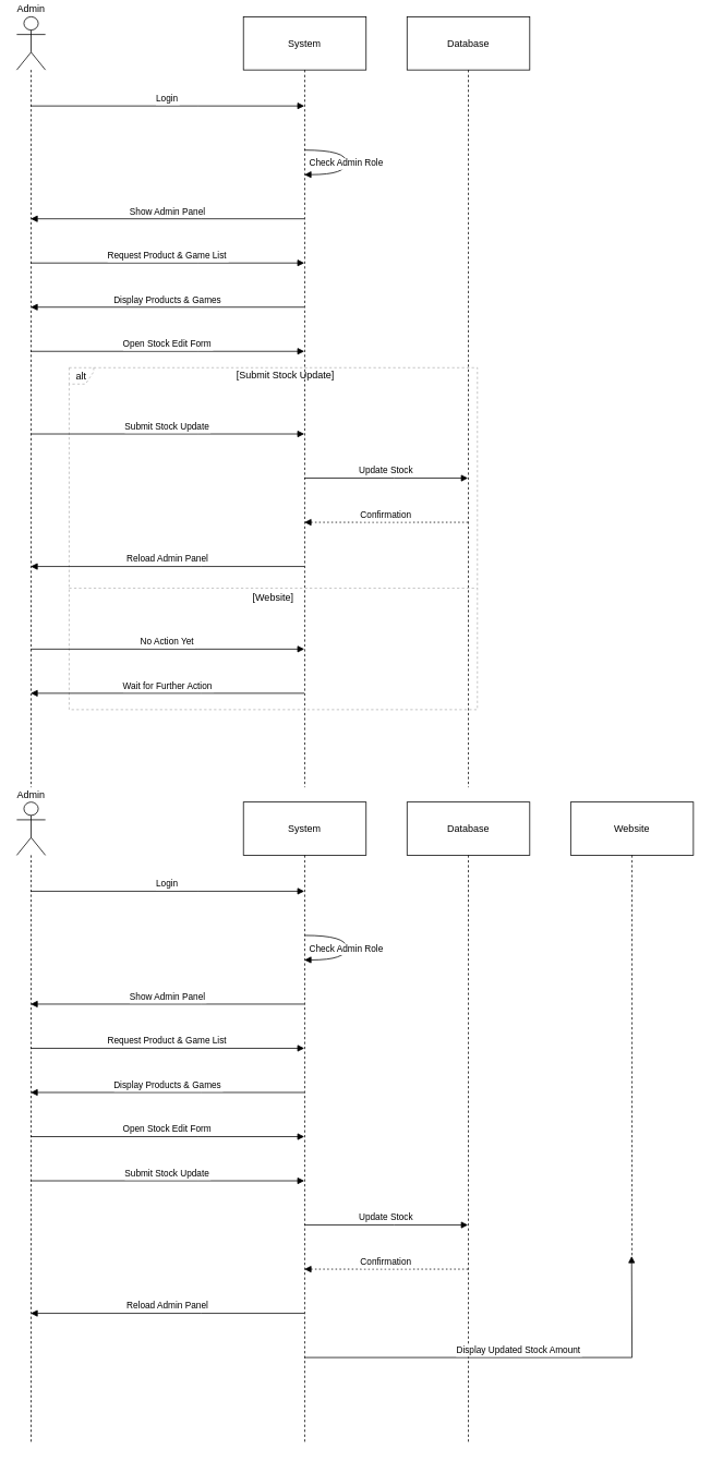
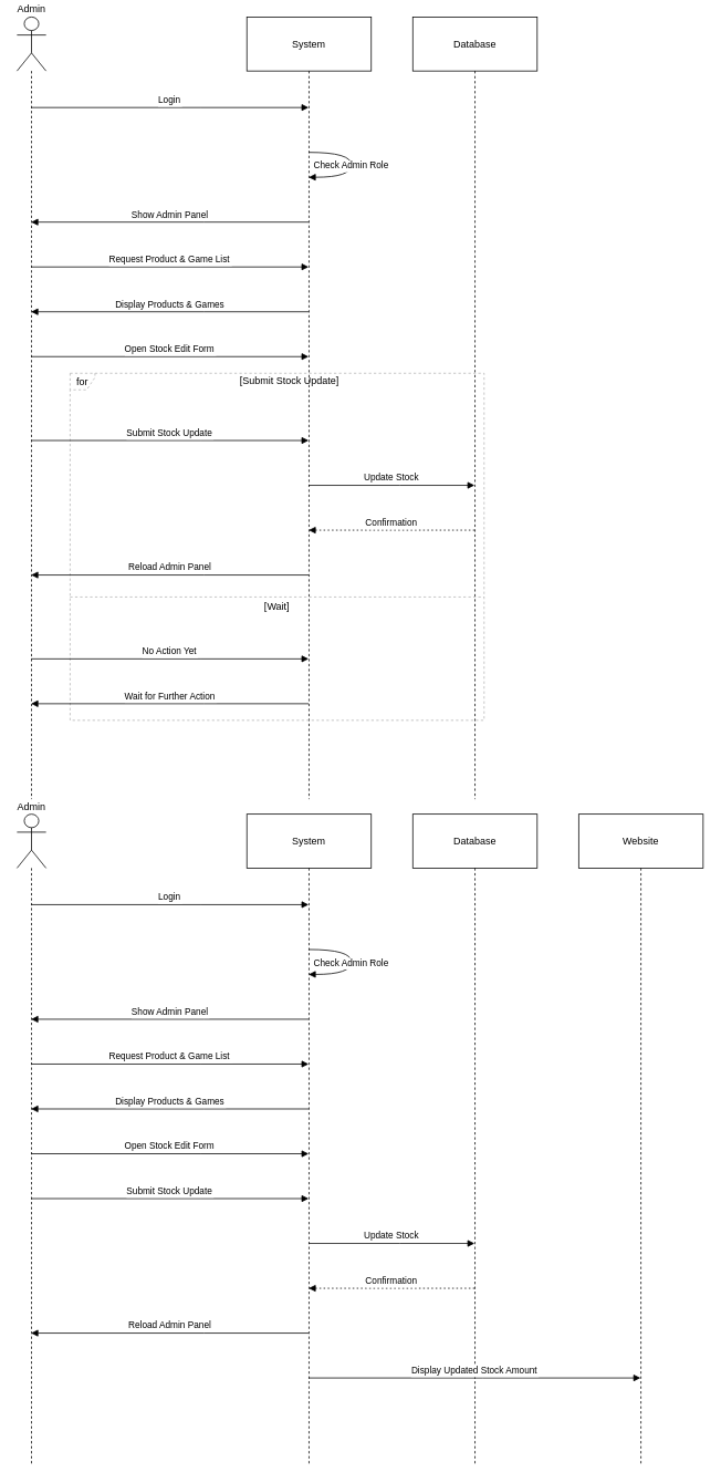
- <mxCell id="5" value="alt" style="shape=umlFrame;dashed=1;pointerEvents=0;dropTarget=0;strokeColor=#B3B3B3;height=20;width=30" vertex="1" parent="1"><mxGeometry x="84" y="449" width="499" height="418" as="geometry" /></mxCell>
+ <mxCell id="5" value="for" style="shape=umlFrame;dashed=1;pointerEvents=0;dropTarget=0;strokeColor=#B3B3B3;height=20;width=30" vertex="1" parent="1"><mxGeometry x="84" y="449" width="499" height="418" as="geometry" /></mxCell>
- <mxCell id="7" value="[Website]" style="shape=line;dashed=1;whiteSpace=wrap;verticalAlign=top;labelPosition=center;verticalLabelPosition=middle;align=center;strokeColor=#B3B3B3;" vertex="1" parent="5"><mxGeometry y="268" width="499" height="3" as="geometry" /></mxCell>
+ <mxCell id="7" value="[Wait]" style="shape=line;dashed=1;whiteSpace=wrap;verticalAlign=top;labelPosition=center;verticalLabelPosition=middle;align=center;strokeColor=#B3B3B3;" vertex="1" parent="5"><mxGeometry y="268" width="499" height="3" as="geometry" /></mxCell>
- <mxCell id="23" value="Website" style="shape=umlLifeline;perimeter=lifelinePerimeter;whiteSpace=wrap;container=1;dropTarget=0;collapsible=0;recursiveResize=0;outlineConnect=0;portConstraint=eastwest;newEdgeStyle={&quot;edgeStyle&quot;:&quot;elbowEdgeStyle&quot;,&quot;elbow&quot;:&quot;vertical&quot;,&quot;curved&quot;:0,&quot;rounded&quot;:0};size=65;" vertex="1" parent="1"><mxGeometry x="697" y="980" width="150" height="555" as="geometry" /></mxCell>
+ <mxCell id="23" value="Website" style="shape=umlLifeline;perimeter=lifelinePerimeter;whiteSpace=wrap;container=1;dropTarget=0;collapsible=0;recursiveResize=0;outlineConnect=0;portConstraint=eastwest;newEdgeStyle={&quot;edgeStyle&quot;:&quot;elbowEdgeStyle&quot;,&quot;elbow&quot;:&quot;vertical&quot;,&quot;curved&quot;:0,&quot;rounded&quot;:0};size=65;" vertex="1" parent="1"><mxGeometry x="697" y="980" width="150" height="784" as="geometry" /></mxCell>
